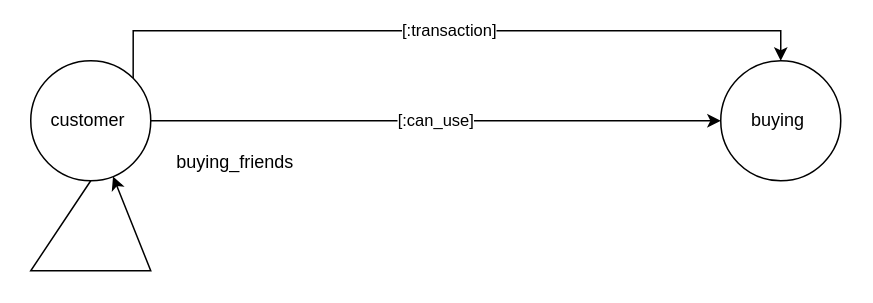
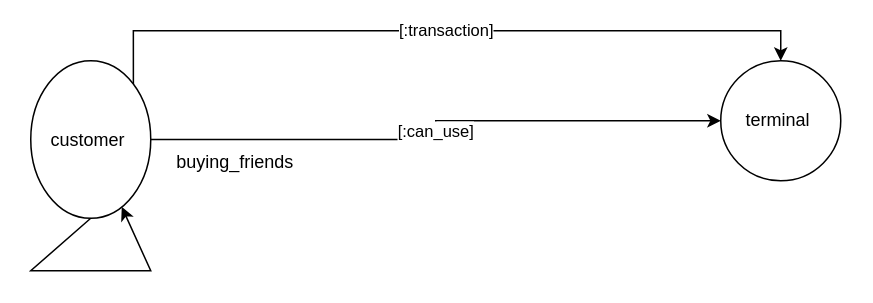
- <mxCell id="4" value="customer&amp;nbsp;" style="ellipse;whiteSpace=wrap;html=1;aspect=fixed;" parent="1" vertex="1"><mxGeometry x="20" y="40" width="80" height="80" as="geometry" /></mxCell>
+ <mxCell id="4" value="customer&amp;nbsp;" style="ellipse;whiteSpace=wrap;html=1;aspect=fixed;" parent="1" vertex="1"><mxGeometry x="20" y="40" width="80" height="105" as="geometry" /></mxCell>
- <mxCell id="5" value="buying&amp;nbsp;" style="ellipse;whiteSpace=wrap;html=1;aspect=fixed;" parent="1" vertex="1"><mxGeometry x="480" y="40" width="80" height="80" as="geometry" /></mxCell>
+ <mxCell id="5" value="terminal&amp;nbsp;" style="ellipse;whiteSpace=wrap;html=1;aspect=fixed;" parent="1" vertex="1"><mxGeometry x="480" y="40" width="80" height="80" as="geometry" /></mxCell>
